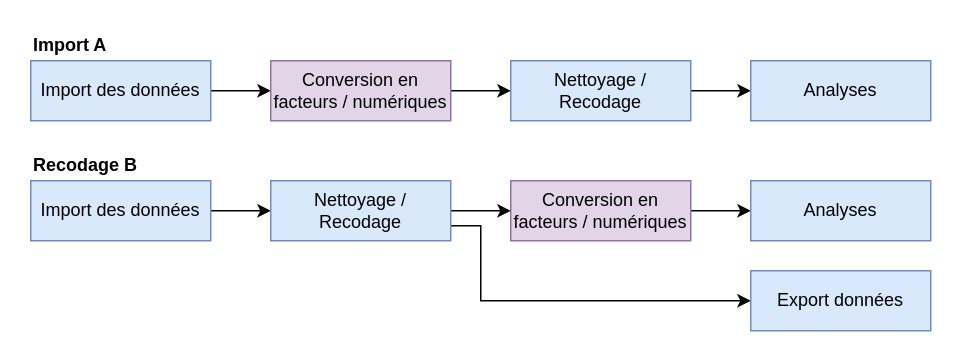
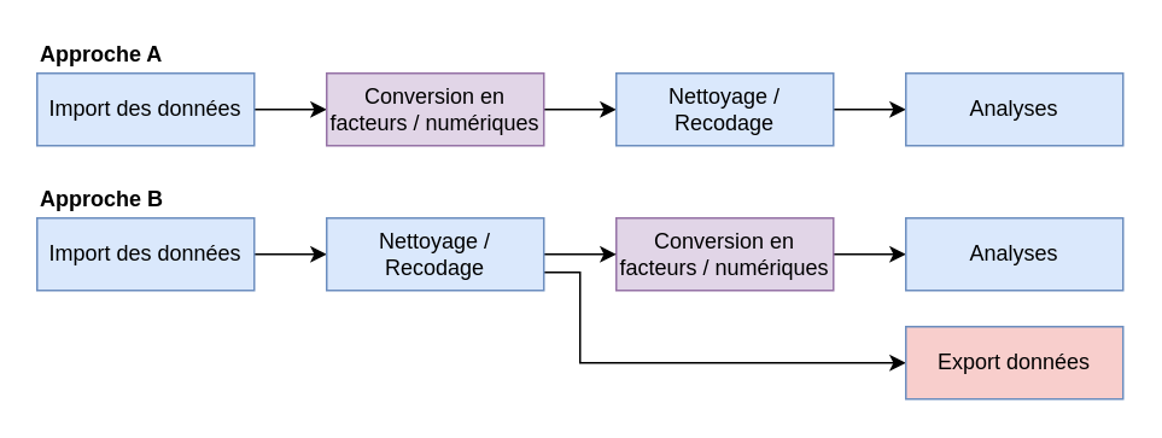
- <mxCell id="17" value="Import A" style="text;html=1;strokeColor=none;fillColor=none;align=left;verticalAlign=middle;whiteSpace=wrap;rounded=0;fontStyle=1" parent="1" vertex="1"><mxGeometry x="20" y="20" width="120" height="20" as="geometry" /></mxCell>
+ <mxCell id="17" value="Approche A" style="text;html=1;strokeColor=none;fillColor=none;align=left;verticalAlign=middle;whiteSpace=wrap;rounded=0;fontStyle=1" parent="1" vertex="1"><mxGeometry x="20" y="20" width="120" height="20" as="geometry" /></mxCell>
- <mxCell id="18" value="Recodage B" style="text;html=1;strokeColor=none;fillColor=none;align=left;verticalAlign=middle;whiteSpace=wrap;rounded=0;fontStyle=1" parent="1" vertex="1"><mxGeometry x="20" y="100" width="120" height="20" as="geometry" /></mxCell>
+ <mxCell id="18" value="Approche B" style="text;html=1;strokeColor=none;fillColor=none;align=left;verticalAlign=middle;whiteSpace=wrap;rounded=0;fontStyle=1" parent="1" vertex="1"><mxGeometry x="20" y="100" width="120" height="20" as="geometry" /></mxCell>
- <mxCell id="19" value="Export données" style="rounded=0;whiteSpace=wrap;html=1;fillColor=#dae8fc;strokeColor=#6c8ebf;" parent="1" vertex="1"><mxGeometry x="500" y="180" width="120" height="40" as="geometry" /></mxCell>
+ <mxCell id="19" value="Export données" style="rounded=0;whiteSpace=wrap;html=1;fillColor=#f8cecc;strokeColor=#6c8ebf;" parent="1" vertex="1"><mxGeometry x="500" y="180" width="120" height="40" as="geometry" /></mxCell>
